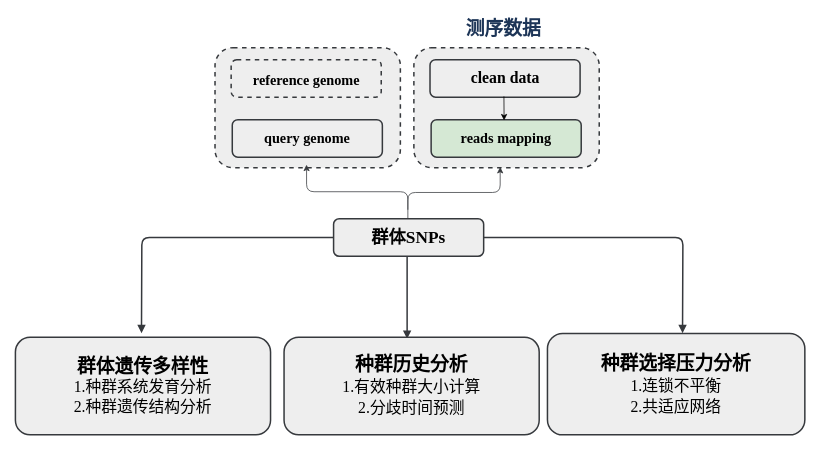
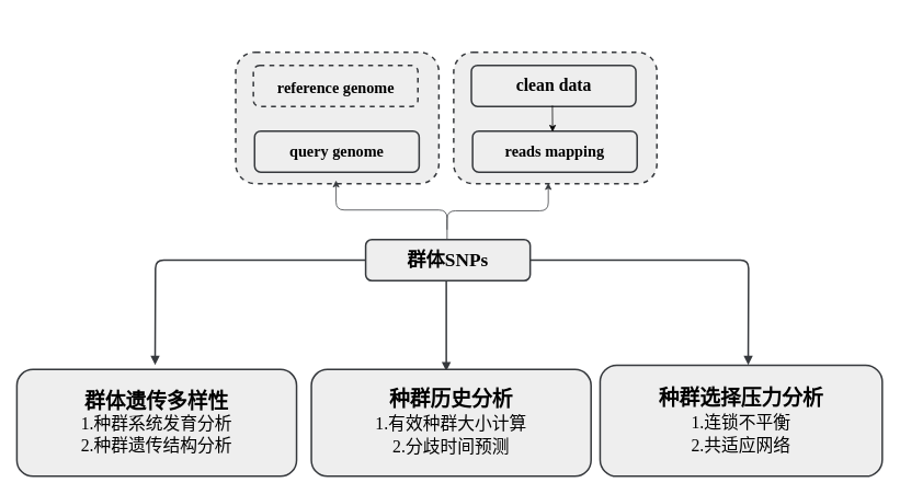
- <mxCell id="19" value="测序数据" style="text;html=1;align=center;verticalAlign=middle;resizable=0;points=[];autosize=1;fontSize=25;fontFamily=Verdana;fontColor=#1D3557;fontStyle=1" vertex="1" parent="1"><mxGeometry x="615" y="20" width="110" height="34" as="geometry" /></mxCell>
- <mxCell id="15" value="reads mapping" style="whiteSpace=wrap;html=1;rounded=1;shadow=0;comic=0;strokeWidth=2;fontFamily=Verdana;align=center;fontSize=19;fontStyle=1;fillColor=#d5e8d4;strokeColor=#36393d;" vertex="1" parent="1"><mxGeometry x="574" y="159" width="200" height="50" as="geometry" /></mxCell>
+ <mxCell id="15" value="reads mapping" style="whiteSpace=wrap;html=1;rounded=1;shadow=0;comic=0;strokeWidth=2;fontFamily=Verdana;align=center;fontSize=19;fontStyle=1;fillColor=#eeeeee;strokeColor=#36393d;" vertex="1" parent="1"><mxGeometry x="574" y="159" width="200" height="50" as="geometry" /></mxCell>
